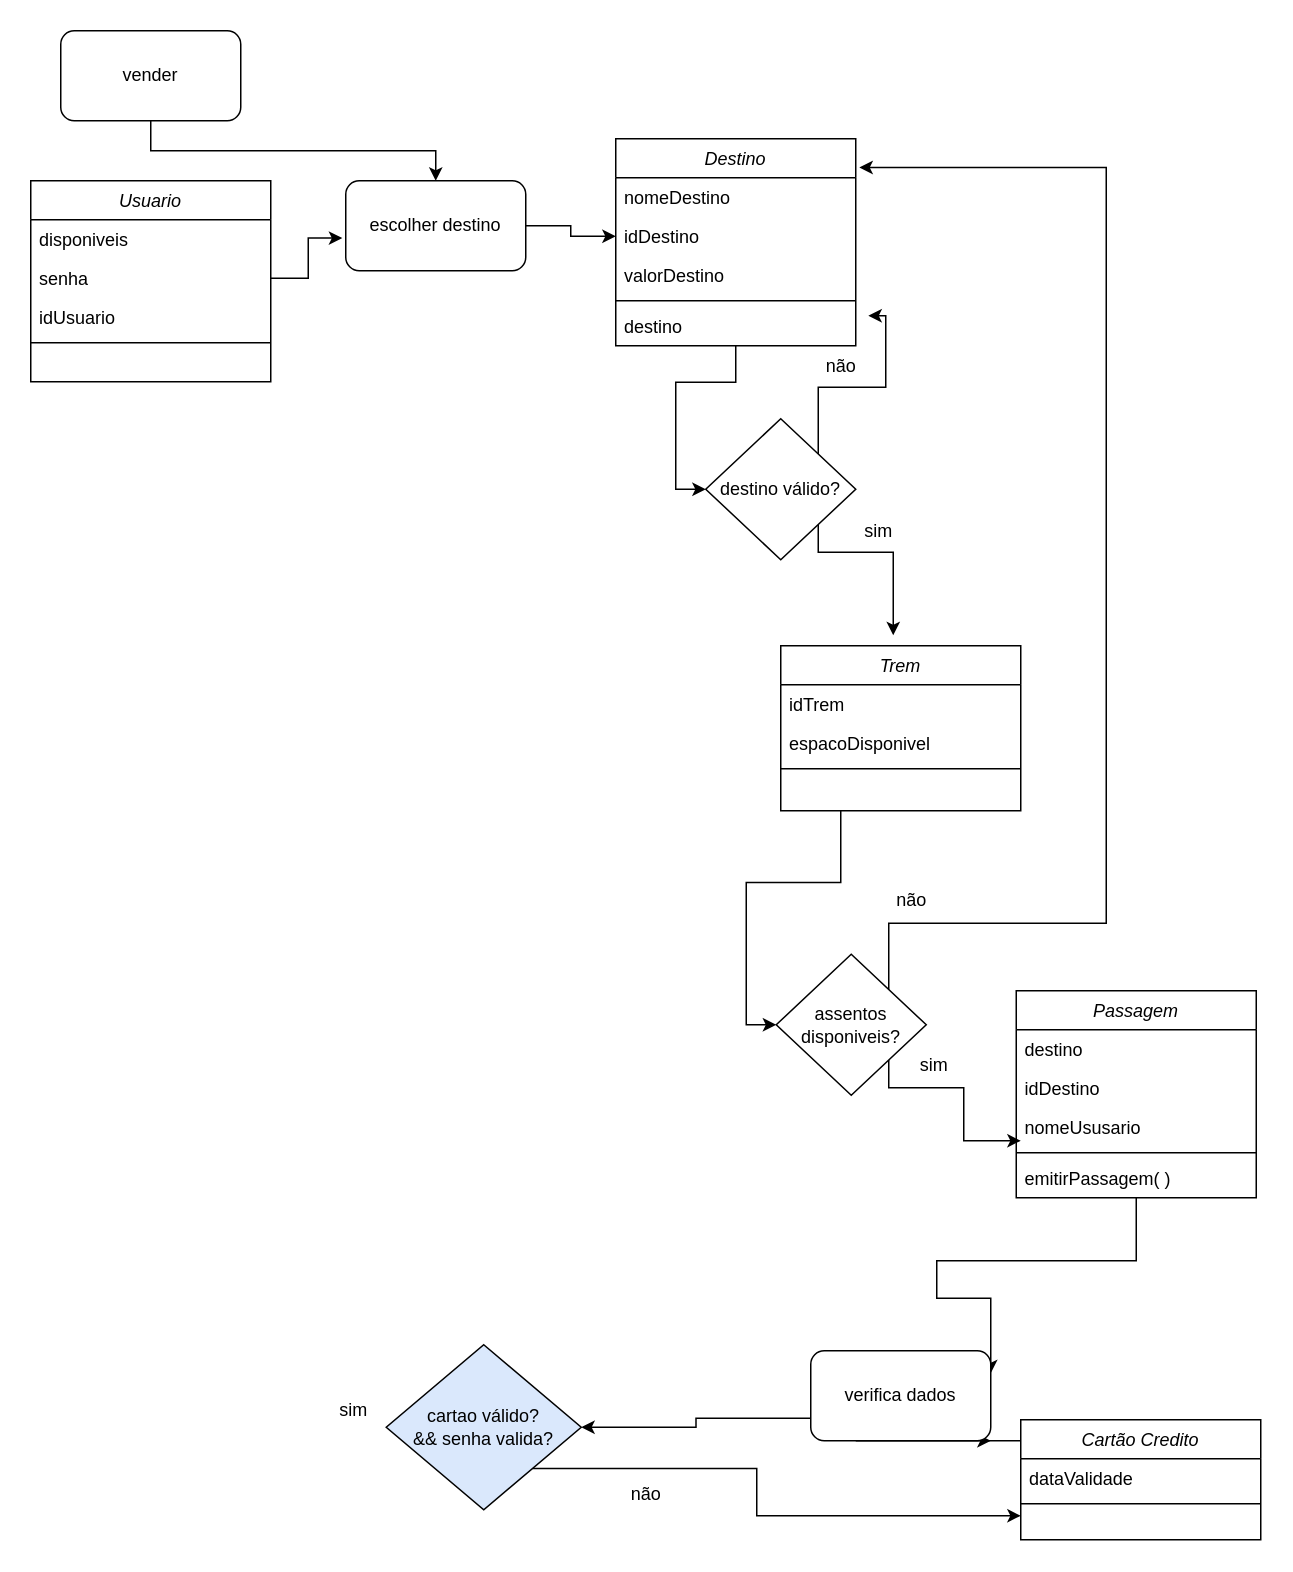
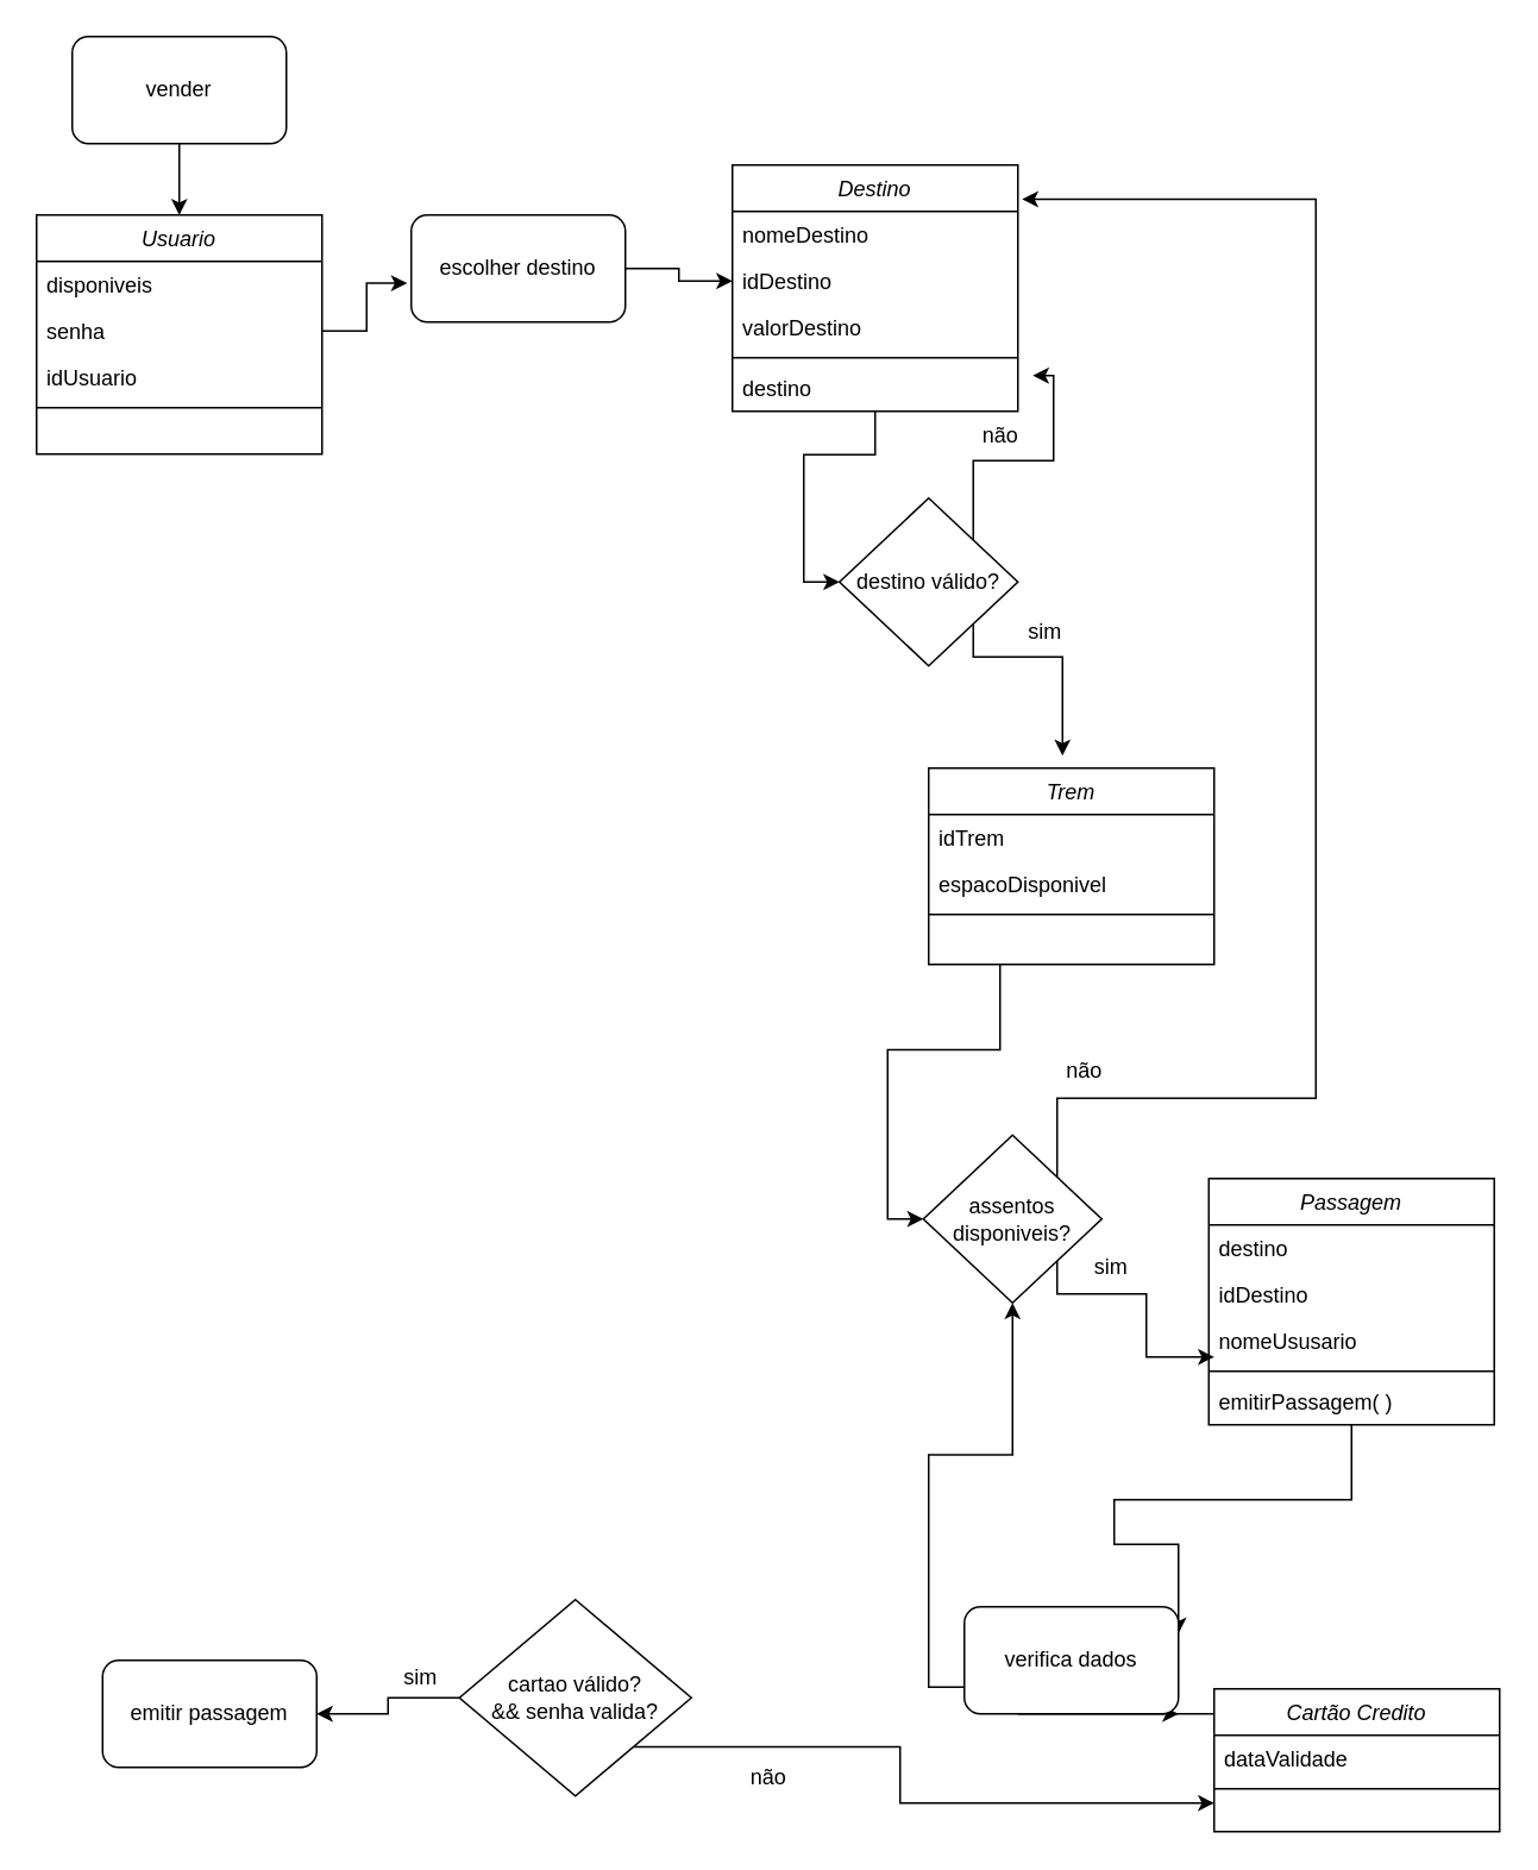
- <mxCell id="36" style="edgeStyle=orthogonalEdgeStyle;rounded=0;orthogonalLoop=1;jettySize=auto;html=1;exitX=0.5;exitY=1;exitDx=0;exitDy=0;" edge="1" parent="1" source="37" target="39"><mxGeometry relative="1" as="geometry" /></mxCell>
+ <mxCell id="36" style="edgeStyle=orthogonalEdgeStyle;rounded=0;orthogonalLoop=1;jettySize=auto;html=1;exitX=0.5;exitY=1;exitDx=0;exitDy=0;entryX=0.5;entryY=0;entryDx=0;entryDy=0;" edge="1" parent="1" source="37" target="15"><mxGeometry relative="1" as="geometry" /></mxCell>
- <mxCell id="33" value="cartao válido?&lt;br&gt;&amp;amp;&amp;amp; senha valida?" style="rhombus;whiteSpace=wrap;html=1;fillColor=#dae8fc;" vertex="1" parent="1"><mxGeometry x="257" y="896" width="130" height="110" as="geometry" /></mxCell>
+ <mxCell id="33" value="cartao válido?&lt;br&gt;&amp;amp;&amp;amp; senha valida?" style="rhombus;whiteSpace=wrap;html=1;" vertex="1" parent="1"><mxGeometry x="257" y="896" width="130" height="110" as="geometry" /></mxCell>
- <mxCell id="2" style="edgeStyle=orthogonalEdgeStyle;rounded=0;orthogonalLoop=1;jettySize=auto;html=1;exitX=0;exitY=0.75;exitDx=0;exitDy=0;" edge="1" parent="1" source="52" target="33"><mxGeometry relative="1" as="geometry"><mxPoint x="374.059" y="864" as="sourcePoint" /></mxGeometry></mxCell>
+ <mxCell id="2" style="edgeStyle=orthogonalEdgeStyle;rounded=0;orthogonalLoop=1;jettySize=auto;html=1;exitX=0;exitY=0.75;exitDx=0;exitDy=0;" edge="1" parent="1" source="52" target="47"><mxGeometry relative="1" as="geometry"><mxPoint x="374.059" y="864" as="sourcePoint" /></mxGeometry></mxCell>
+ <mxCell id="32" style="edgeStyle=orthogonalEdgeStyle;rounded=0;orthogonalLoop=1;jettySize=auto;html=1;exitX=0;exitY=0.5;exitDx=0;exitDy=0;" edge="1" parent="1" source="33" target="50"><mxGeometry relative="1" as="geometry"><Array as="points"><mxPoint x="217" y="951" /><mxPoint x="217" y="960" /></Array></mxGeometry></mxCell>
+ <mxCell id="50" value="emitir passagem" style="rounded=1;whiteSpace=wrap;html=1;" vertex="1" parent="1"><mxGeometry x="57" y="930" width="120" height="60" as="geometry" /></mxCell>
